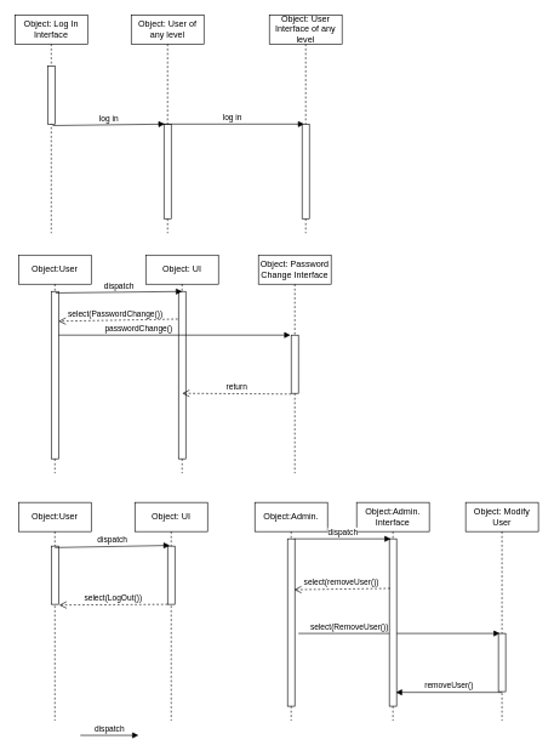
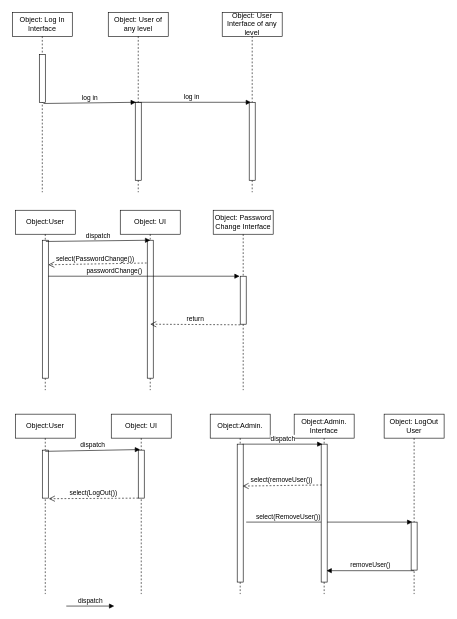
- <mxCell id="31" value="Object: Modify User" style="shape=umlLifeline;perimeter=lifelinePerimeter;whiteSpace=wrap;html=1;container=1;collapsible=0;recursiveResize=0;outlineConnect=0;" vertex="1" parent="1"><mxGeometry x="640" y="690" width="100" height="300" as="geometry" /></mxCell>
+ <mxCell id="31" value="Object: LogOut User" style="shape=umlLifeline;perimeter=lifelinePerimeter;whiteSpace=wrap;html=1;container=1;collapsible=0;recursiveResize=0;outlineConnect=0;" vertex="1" parent="1"><mxGeometry x="640" y="690" width="100" height="300" as="geometry" /></mxCell>
